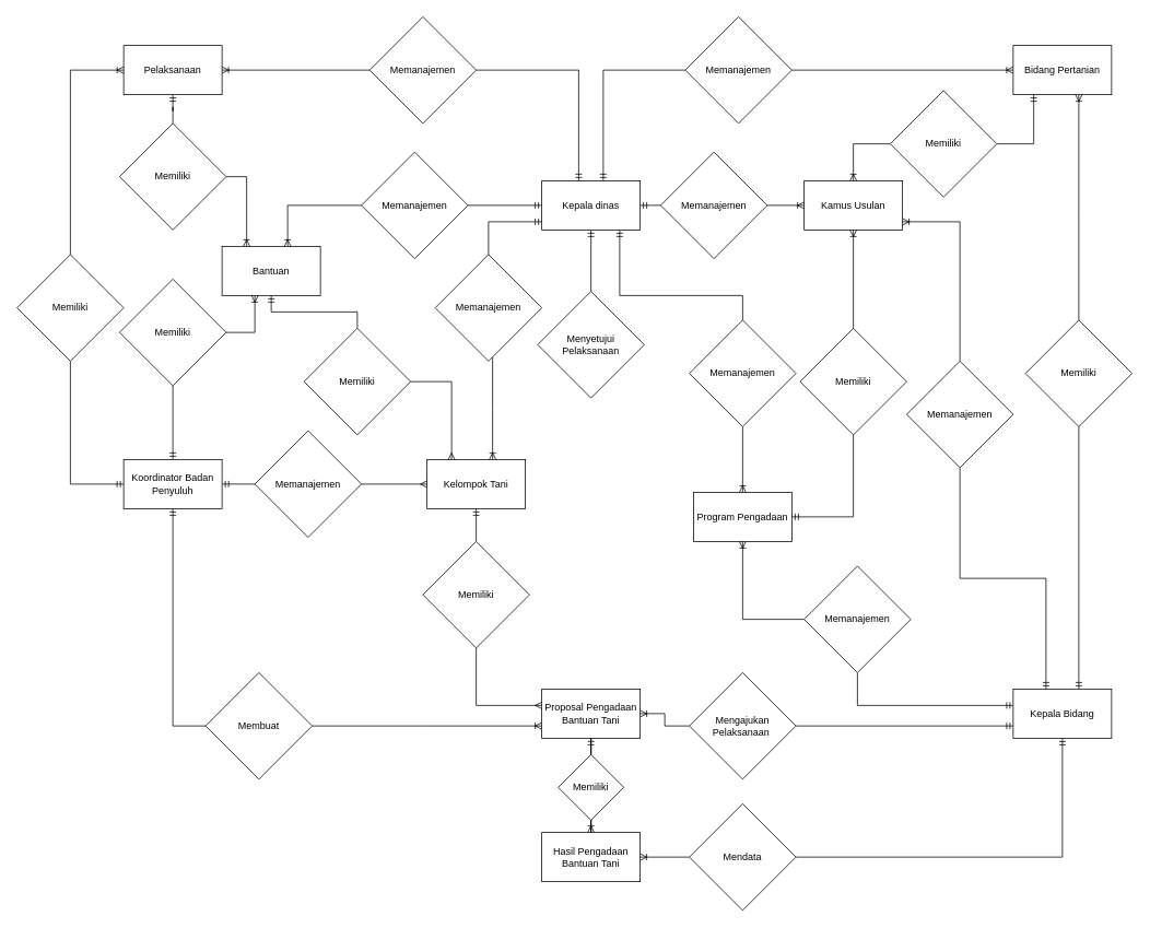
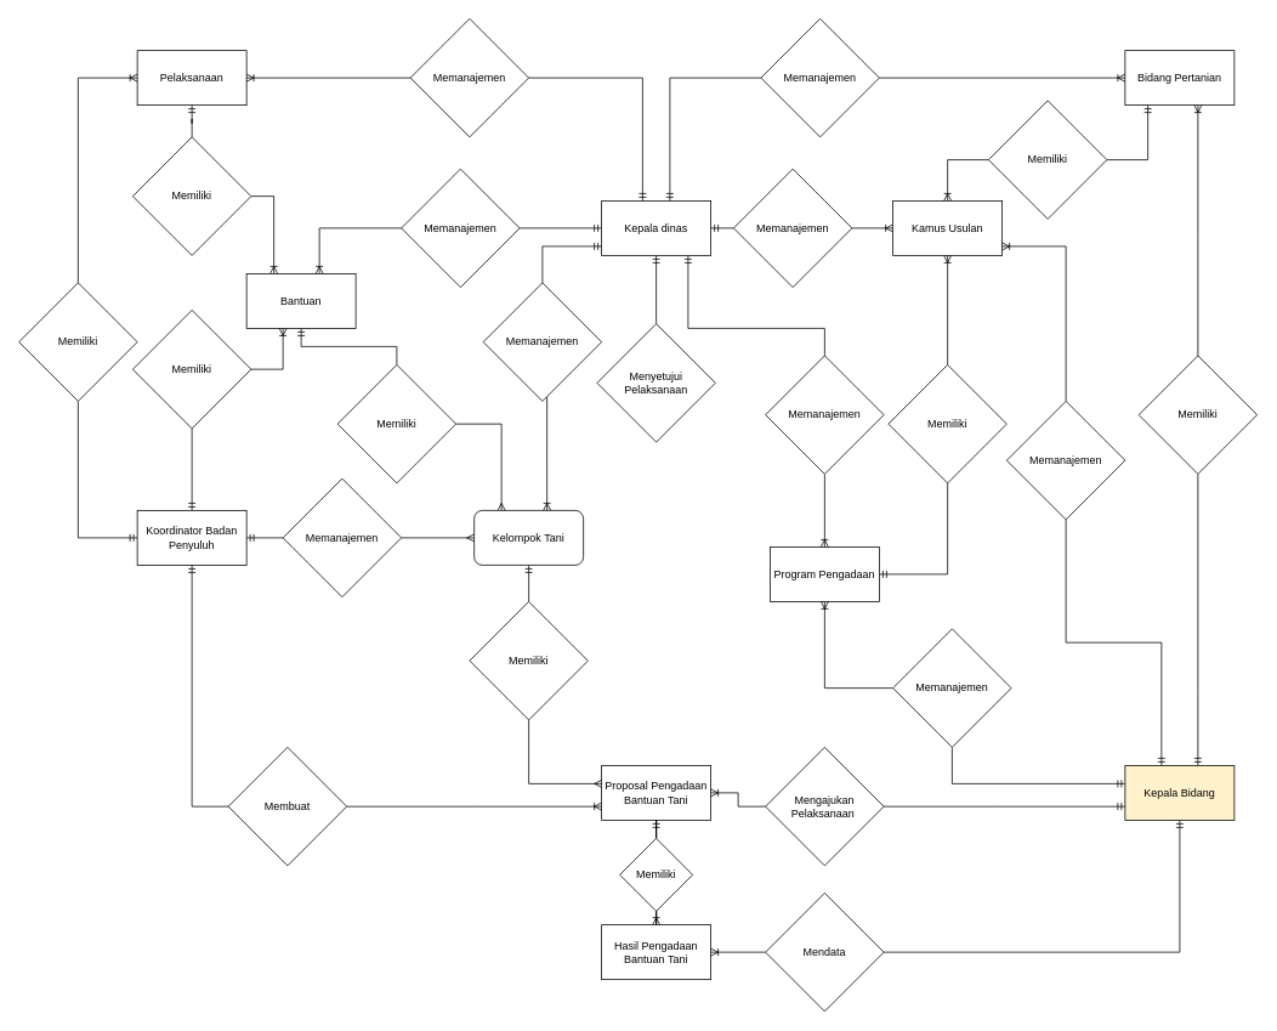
- <mxCell id="39" value="Kelompok Tani" style="rounded=0;whiteSpace=wrap;html=1;" parent="1" vertex="1"><mxGeometry x="520" y="560" width="120" height="60" as="geometry" /></mxCell>
+ <mxCell id="39" value="Kelompok Tani" style="whiteSpace=wrap;html=1;rounded=1;" parent="1" vertex="1"><mxGeometry x="520" y="560" width="120" height="60" as="geometry" /></mxCell>
- <mxCell id="9" value="Kepala Bidang" style="rounded=0;whiteSpace=wrap;html=1;" parent="1" vertex="1"><mxGeometry x="1235" y="840" width="120" height="60" as="geometry" /></mxCell>
+ <mxCell id="9" value="Kepala Bidang" style="rounded=0;whiteSpace=wrap;html=1;fillColor=#fff2cc;" parent="1" vertex="1"><mxGeometry x="1235" y="840" width="120" height="60" as="geometry" /></mxCell>
